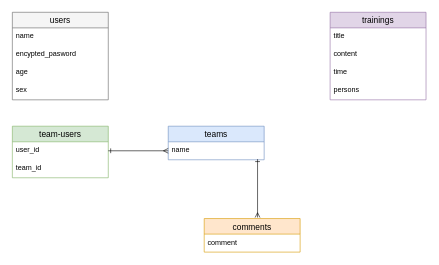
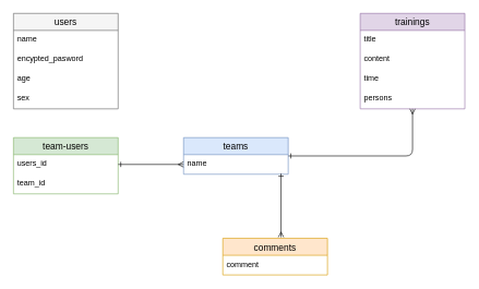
+ <mxCell id="14" style="edgeStyle=none;html=1;endArrow=ERmany;endFill=0;startArrow=ERone;startFill=0;labelBorderColor=#000000;fontColor=#000000;strokeColor=#000000;" edge="1" parent="1" source="15" target="7"><mxGeometry relative="1" as="geometry"><Array as="points"><mxPoint x="630" y="238" /></Array></mxGeometry></mxCell>
- <mxCell id="19" value="user_id " style="text;strokeColor=none;fillColor=none;spacingLeft=4;spacingRight=4;overflow=hidden;rotatable=0;points=[[0,0.5],[1,0.5]];portConstraint=eastwest;fontSize=12;fontColor=#000000;" parent="18" vertex="1"><mxGeometry y="26" width="160" height="30" as="geometry" /></mxCell>
+ <mxCell id="19" value="users_id " style="text;strokeColor=none;fillColor=none;spacingLeft=4;spacingRight=4;overflow=hidden;rotatable=0;points=[[0,0.5],[1,0.5]];portConstraint=eastwest;fontSize=12;fontColor=#000000;" parent="18" vertex="1"><mxGeometry y="26" width="160" height="30" as="geometry" /></mxCell>
